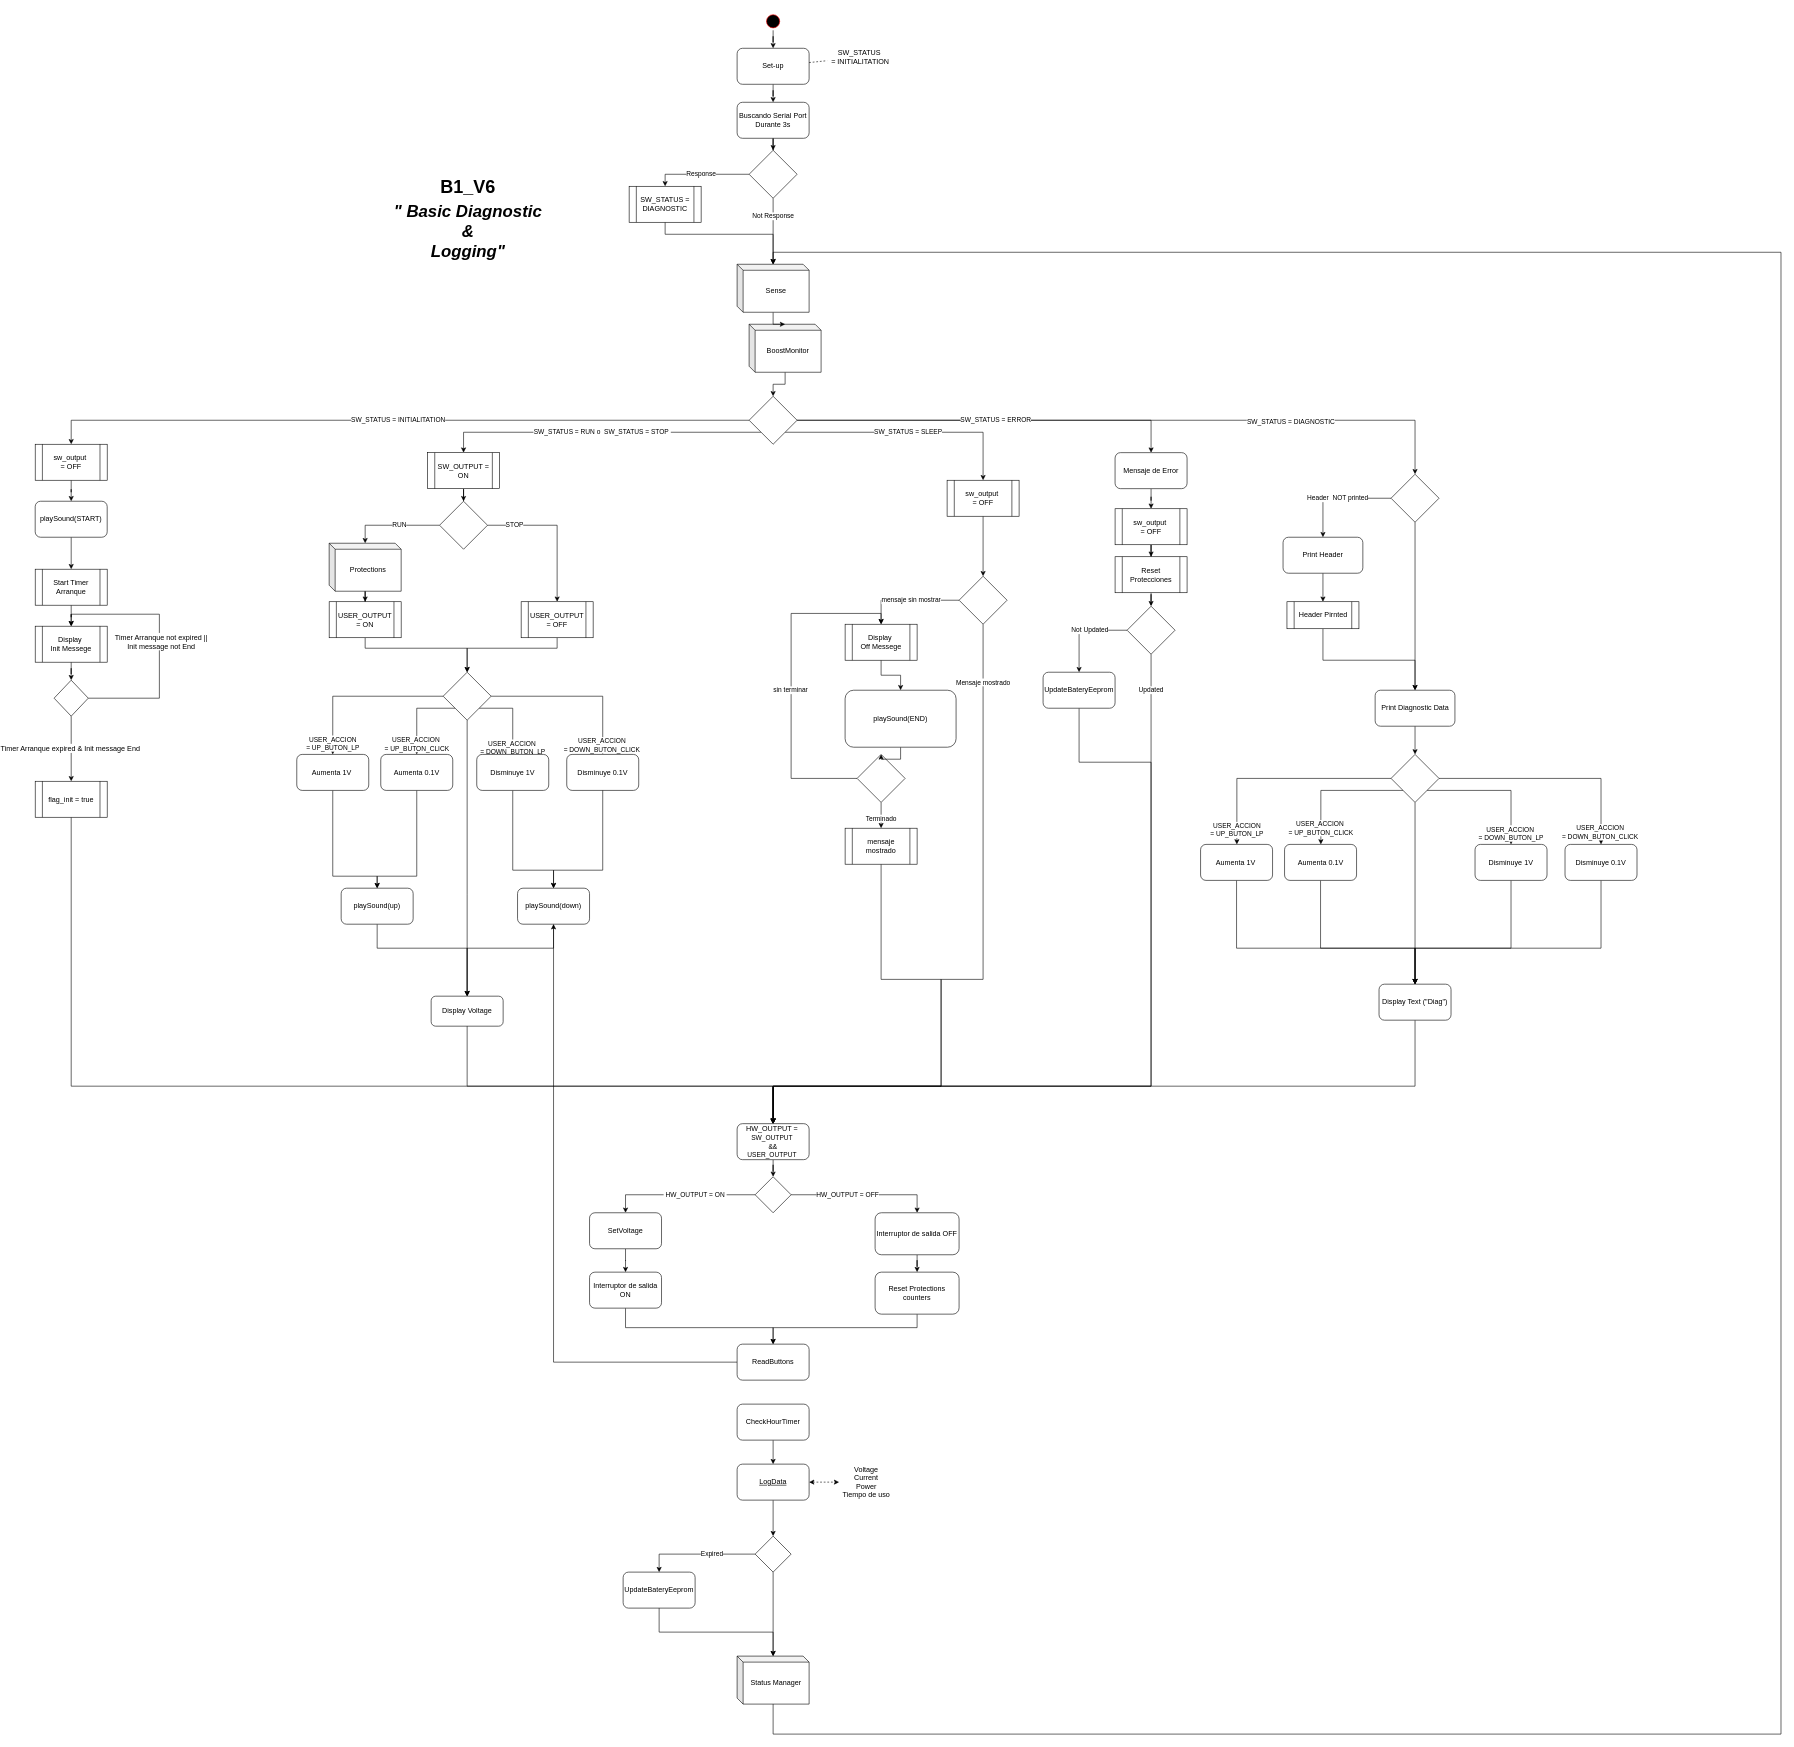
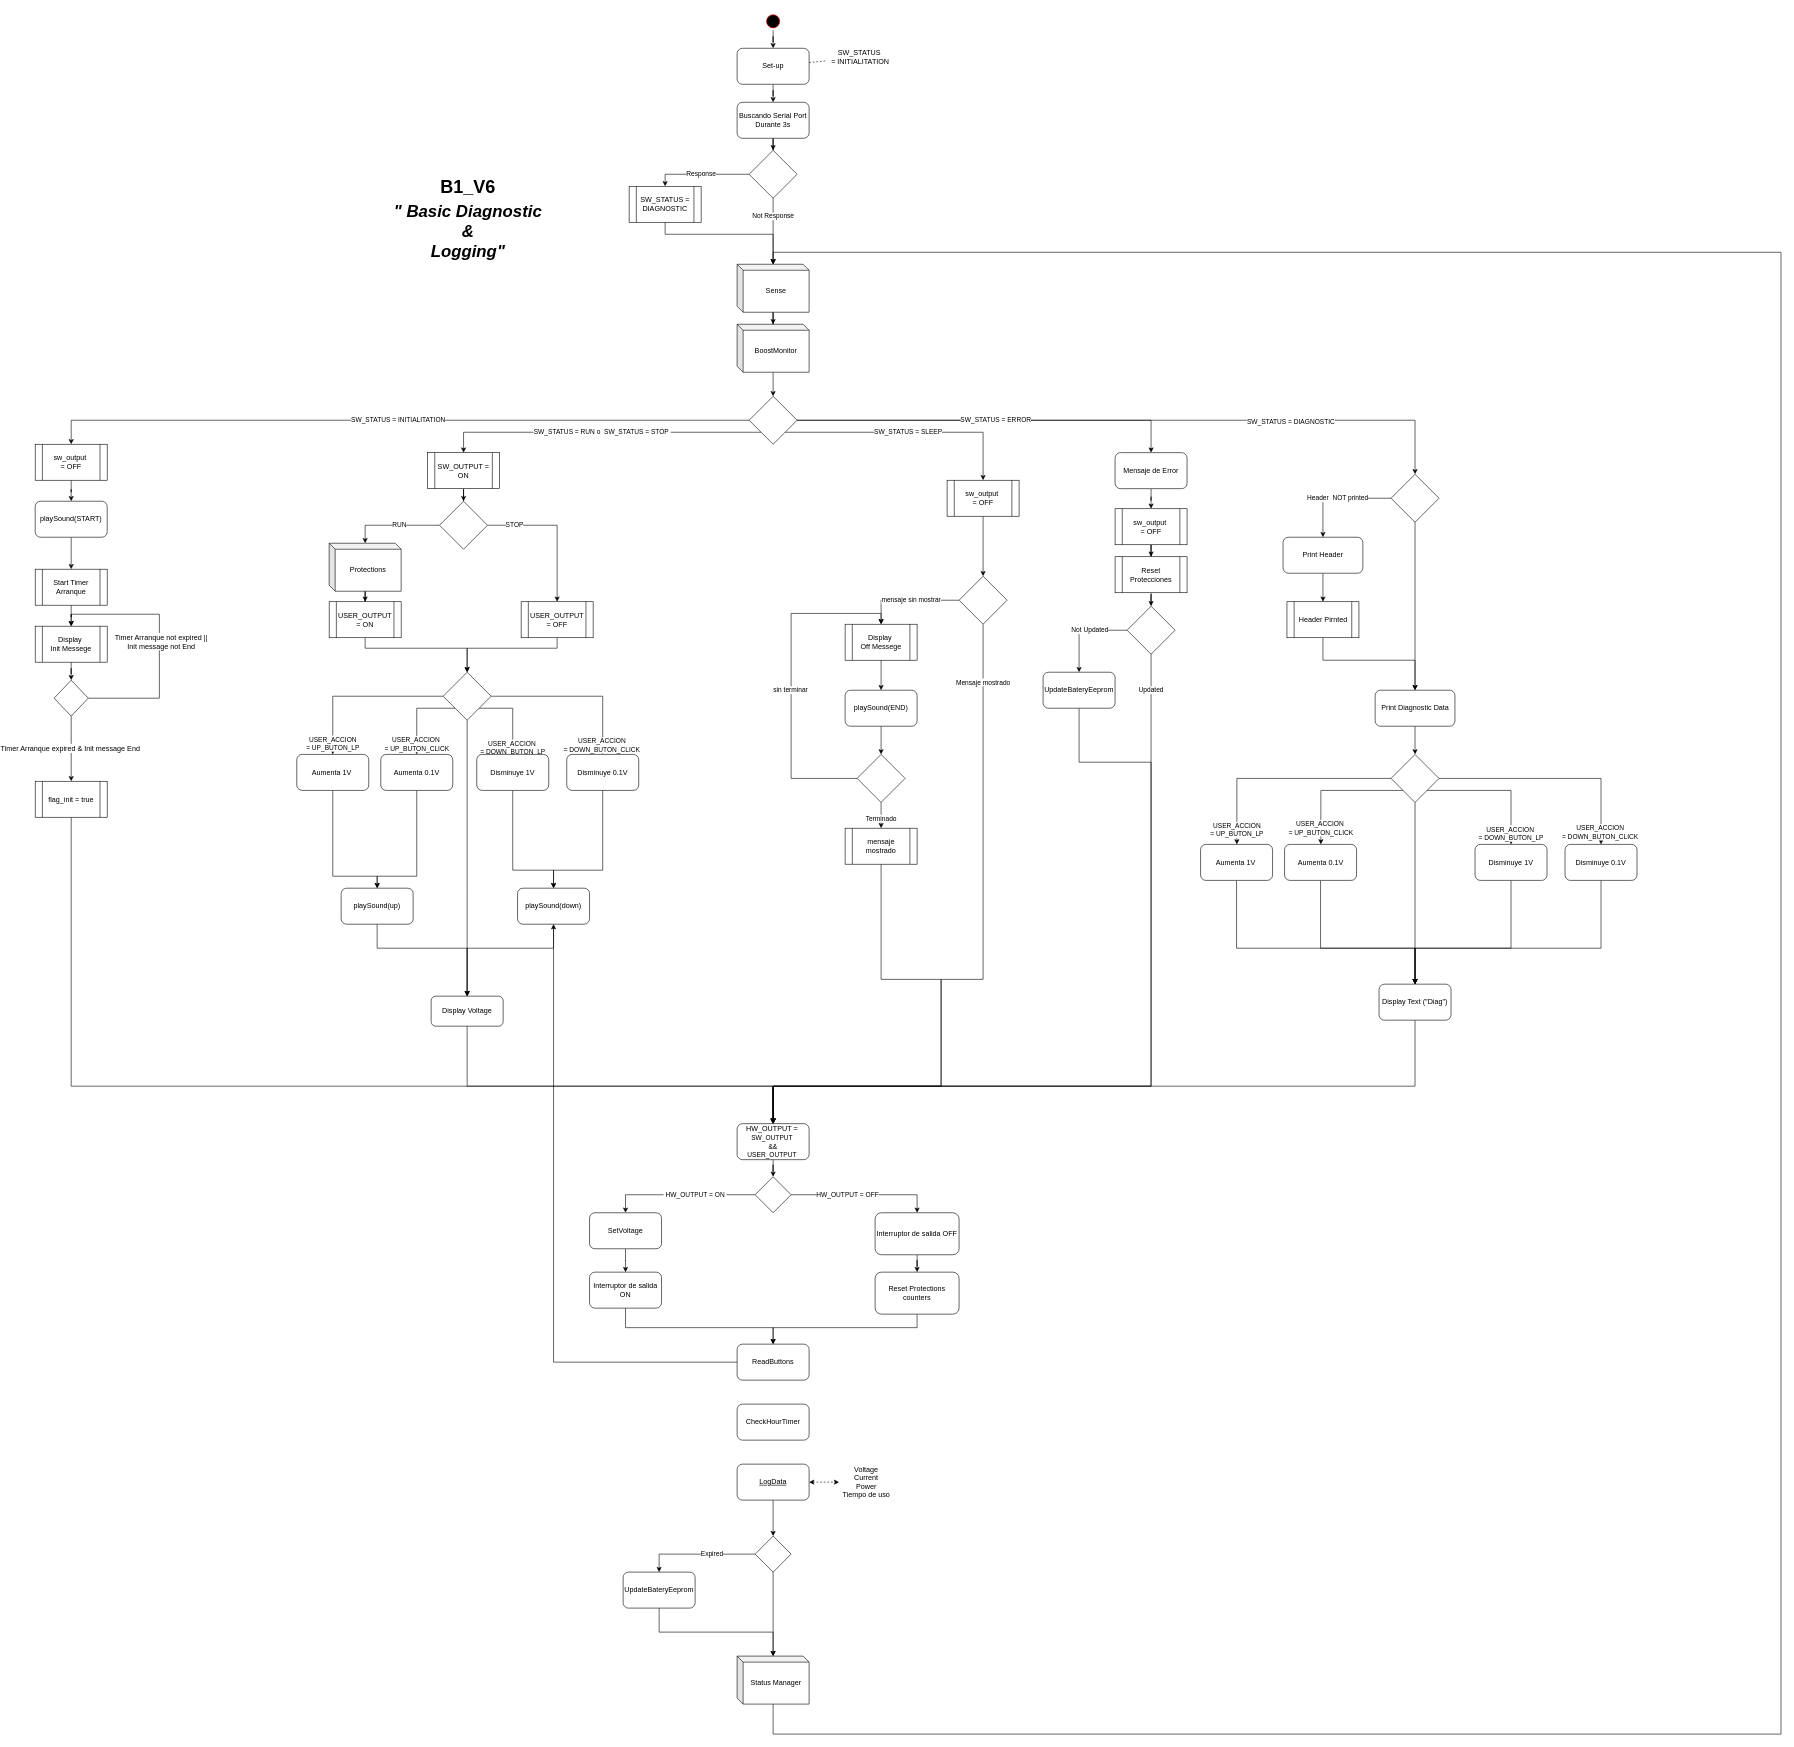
- <mxCell id="69" value="BoostMonitor" style="shape=cube;whiteSpace=wrap;html=1;boundedLbl=1;backgroundOutline=1;darkOpacity=0.05;darkOpacity2=0.1;size=10;" parent="1" vertex="1"><mxGeometry x="1210" y="540" width="120" height="80" as="geometry" /></mxCell>
+ <mxCell id="69" value="BoostMonitor" style="shape=cube;whiteSpace=wrap;html=1;boundedLbl=1;backgroundOutline=1;darkOpacity=0.05;darkOpacity2=0.1;size=10;" parent="1" vertex="1"><mxGeometry x="1190" y="540" width="120" height="80" as="geometry" /></mxCell>
- <mxCell id="116" value="Header Pirnted" style="shape=process;whiteSpace=wrap;html=1;backgroundOutline=1;" parent="1" vertex="1"><mxGeometry x="2106.5" y="1002.5" width="120" height="45" as="geometry" /></mxCell>
+ <mxCell id="116" value="Header Pirnted" style="shape=process;whiteSpace=wrap;html=1;backgroundOutline=1;" parent="1" vertex="1"><mxGeometry x="2106.5" y="1002.5" width="120" height="60" as="geometry" /></mxCell>
- <mxCell id="105" value="playSound(END)" style="rounded=1;whiteSpace=wrap;html=1;align=center;" parent="1" vertex="1"><mxGeometry x="1370" y="1150" width="185" height="95" as="geometry" /></mxCell>
+ <mxCell id="105" value="playSound(END)" style="rounded=1;whiteSpace=wrap;html=1;align=center;" parent="1" vertex="1"><mxGeometry x="1370" y="1150" width="120" height="60" as="geometry" /></mxCell>
- <mxCell id="139" style="edgeStyle=orthogonalEdgeStyle;rounded=0;orthogonalLoop=1;jettySize=auto;html=1;" parent="1" source="140" target="147" edge="1"><mxGeometry relative="1" as="geometry" /></mxCell>
